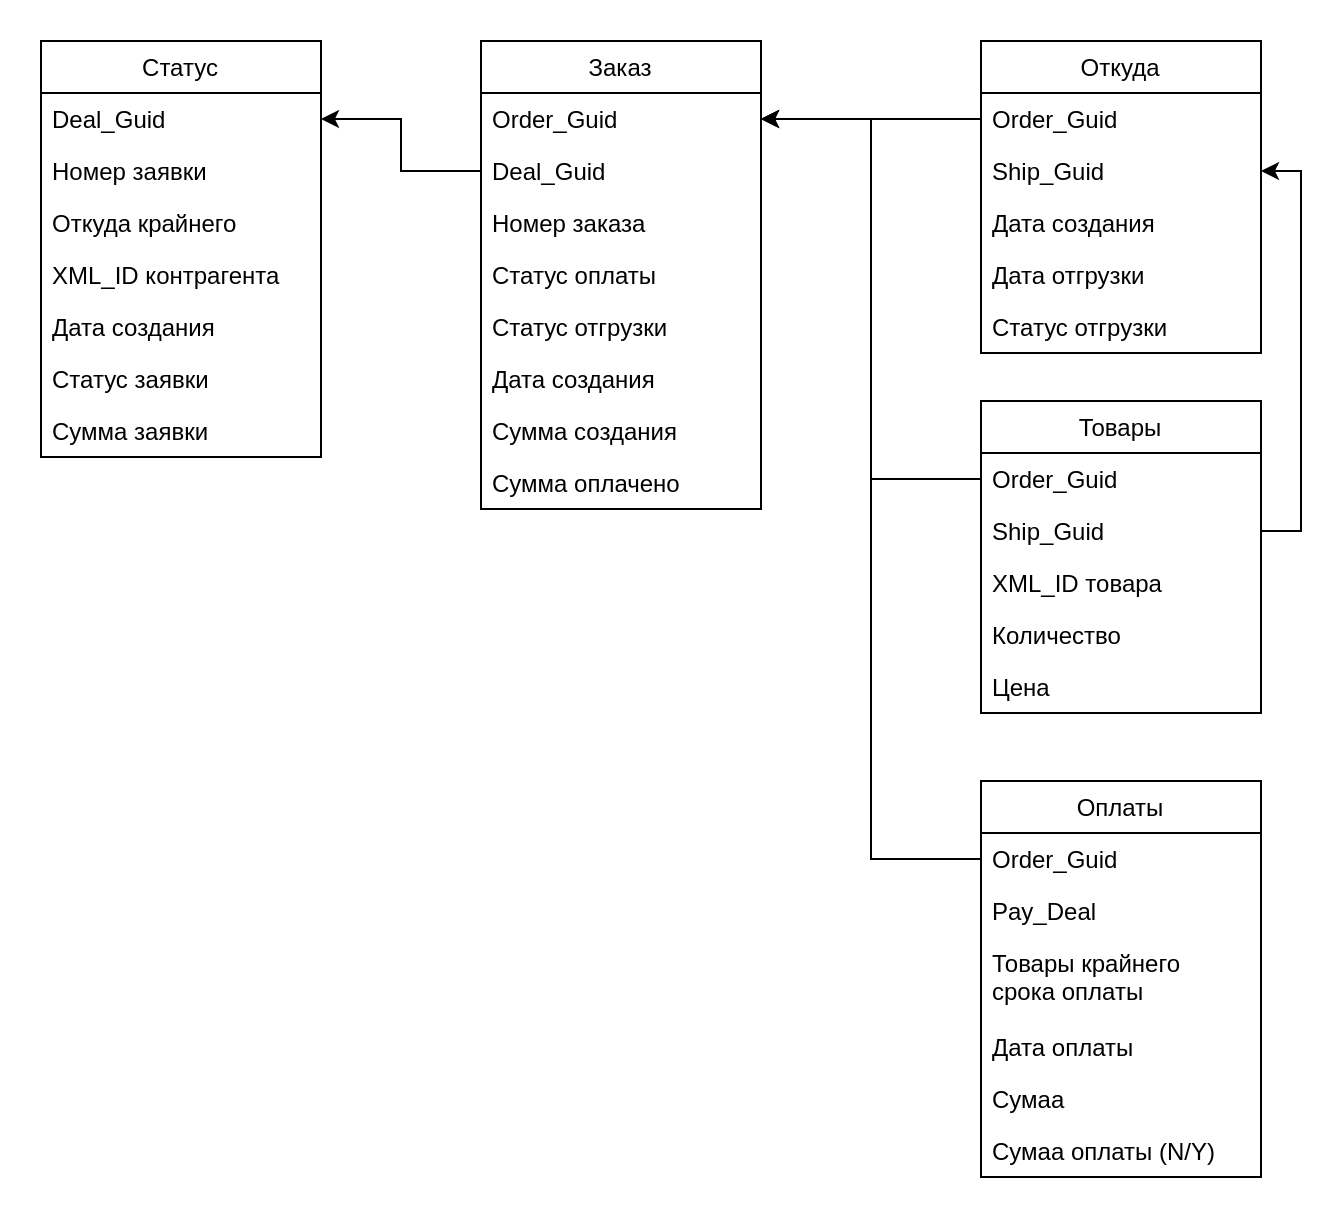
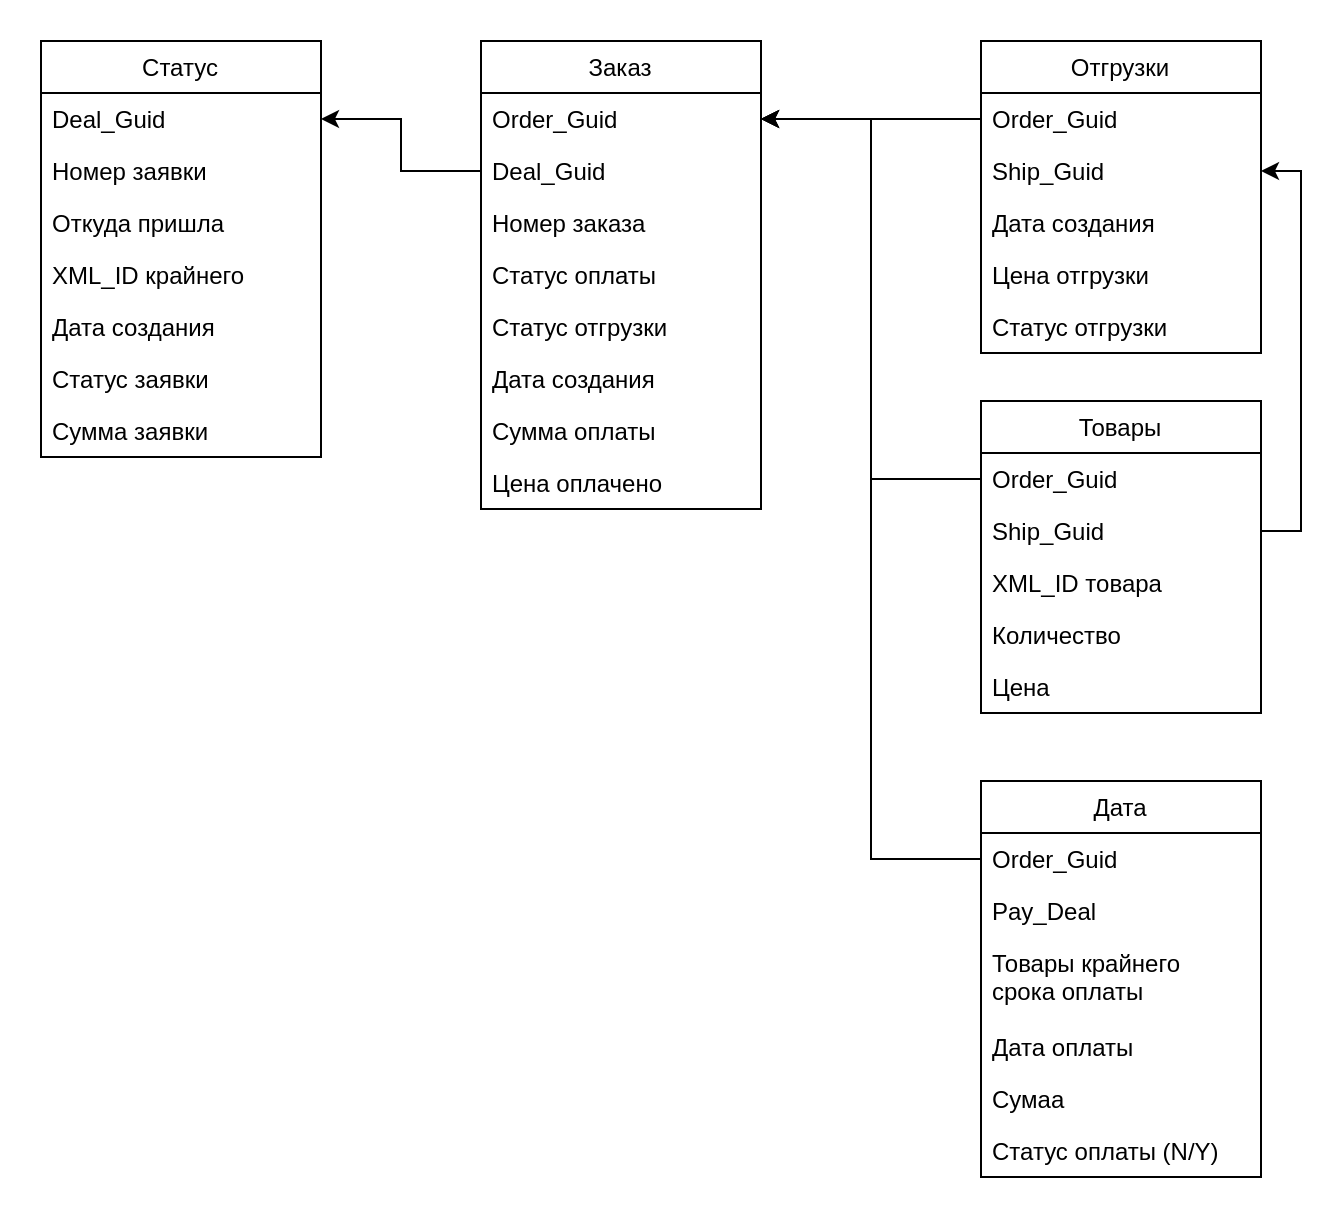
- <mxCell id="19" value="Откуда" style="swimlane;fontStyle=0;childLayout=stackLayout;horizontal=1;startSize=26;fillColor=none;horizontalStack=0;resizeParent=1;resizeParentMax=0;resizeLast=0;collapsible=1;marginBottom=0;" vertex="1" parent="1"><mxGeometry x="490" y="20" width="140" height="156" as="geometry" /></mxCell>
+ <mxCell id="19" value="Отгрузки" style="swimlane;fontStyle=0;childLayout=stackLayout;horizontal=1;startSize=26;fillColor=none;horizontalStack=0;resizeParent=1;resizeParentMax=0;resizeLast=0;collapsible=1;marginBottom=0;" vertex="1" parent="1"><mxGeometry x="490" y="20" width="140" height="156" as="geometry" /></mxCell>
- <mxCell id="5" value="Откуда крайнего" style="text;strokeColor=none;fillColor=none;align=left;verticalAlign=top;spacingLeft=4;spacingRight=4;overflow=hidden;rotatable=0;points=[[0,0.5],[1,0.5]];portConstraint=eastwest;" vertex="1" parent="2"><mxGeometry y="78" width="140" height="26" as="geometry" /></mxCell>
+ <mxCell id="5" value="Откуда пришла" style="text;strokeColor=none;fillColor=none;align=left;verticalAlign=top;spacingLeft=4;spacingRight=4;overflow=hidden;rotatable=0;points=[[0,0.5],[1,0.5]];portConstraint=eastwest;" vertex="1" parent="2"><mxGeometry y="78" width="140" height="26" as="geometry" /></mxCell>
- <mxCell id="6" value="XML_ID контрагента" style="text;strokeColor=none;fillColor=none;align=left;verticalAlign=top;spacingLeft=4;spacingRight=4;overflow=hidden;rotatable=0;points=[[0,0.5],[1,0.5]];portConstraint=eastwest;" vertex="1" parent="2"><mxGeometry y="104" width="140" height="26" as="geometry" /></mxCell>
+ <mxCell id="6" value="XML_ID крайнего" style="text;strokeColor=none;fillColor=none;align=left;verticalAlign=top;spacingLeft=4;spacingRight=4;overflow=hidden;rotatable=0;points=[[0,0.5],[1,0.5]];portConstraint=eastwest;" vertex="1" parent="2"><mxGeometry y="104" width="140" height="26" as="geometry" /></mxCell>
- <mxCell id="23" value="Дата отгрузки" style="text;strokeColor=none;fillColor=none;align=left;verticalAlign=top;spacingLeft=4;spacingRight=4;overflow=hidden;rotatable=0;points=[[0,0.5],[1,0.5]];portConstraint=eastwest;" vertex="1" parent="19"><mxGeometry y="104" width="140" height="26" as="geometry" /></mxCell>
+ <mxCell id="23" value="Цена отгрузки" style="text;strokeColor=none;fillColor=none;align=left;verticalAlign=top;spacingLeft=4;spacingRight=4;overflow=hidden;rotatable=0;points=[[0,0.5],[1,0.5]];portConstraint=eastwest;" vertex="1" parent="19"><mxGeometry y="104" width="140" height="26" as="geometry" /></mxCell>
- <mxCell id="17" value="Сумма создания" style="text;strokeColor=none;fillColor=none;align=left;verticalAlign=top;spacingLeft=4;spacingRight=4;overflow=hidden;rotatable=0;points=[[0,0.5],[1,0.5]];portConstraint=eastwest;" vertex="1" parent="10"><mxGeometry y="182" width="140" height="26" as="geometry" /></mxCell>
+ <mxCell id="17" value="Сумма оплаты" style="text;strokeColor=none;fillColor=none;align=left;verticalAlign=top;spacingLeft=4;spacingRight=4;overflow=hidden;rotatable=0;points=[[0,0.5],[1,0.5]];portConstraint=eastwest;" vertex="1" parent="10"><mxGeometry y="182" width="140" height="26" as="geometry" /></mxCell>
- <mxCell id="18" value="Сумма оплачено" style="text;strokeColor=none;fillColor=none;align=left;verticalAlign=top;spacingLeft=4;spacingRight=4;overflow=hidden;rotatable=0;points=[[0,0.5],[1,0.5]];portConstraint=eastwest;" vertex="1" parent="10"><mxGeometry y="208" width="140" height="26" as="geometry" /></mxCell>
+ <mxCell id="18" value="Цена оплачено" style="text;strokeColor=none;fillColor=none;align=left;verticalAlign=top;spacingLeft=4;spacingRight=4;overflow=hidden;rotatable=0;points=[[0,0.5],[1,0.5]];portConstraint=eastwest;" vertex="1" parent="10"><mxGeometry y="208" width="140" height="26" as="geometry" /></mxCell>
- <mxCell id="31" value="Оплаты" style="swimlane;fontStyle=0;childLayout=stackLayout;horizontal=1;startSize=26;fillColor=none;horizontalStack=0;resizeParent=1;resizeParentMax=0;resizeLast=0;collapsible=1;marginBottom=0;" vertex="1" parent="1"><mxGeometry x="490" y="390" width="140" height="198" as="geometry" /></mxCell>
+ <mxCell id="31" value="Дата" style="swimlane;fontStyle=0;childLayout=stackLayout;horizontal=1;startSize=26;fillColor=none;horizontalStack=0;resizeParent=1;resizeParentMax=0;resizeLast=0;collapsible=1;marginBottom=0;" vertex="1" parent="1"><mxGeometry x="490" y="390" width="140" height="198" as="geometry" /></mxCell>
- <mxCell id="37" value="Сумаа оплаты (N/Y)" style="text;strokeColor=none;fillColor=none;align=left;verticalAlign=top;spacingLeft=4;spacingRight=4;overflow=hidden;rotatable=0;points=[[0,0.5],[1,0.5]];portConstraint=eastwest;" vertex="1" parent="31"><mxGeometry y="172" width="140" height="26" as="geometry" /></mxCell>
+ <mxCell id="37" value="Статус оплаты (N/Y)" style="text;strokeColor=none;fillColor=none;align=left;verticalAlign=top;spacingLeft=4;spacingRight=4;overflow=hidden;rotatable=0;points=[[0,0.5],[1,0.5]];portConstraint=eastwest;" vertex="1" parent="31"><mxGeometry y="172" width="140" height="26" as="geometry" /></mxCell>
